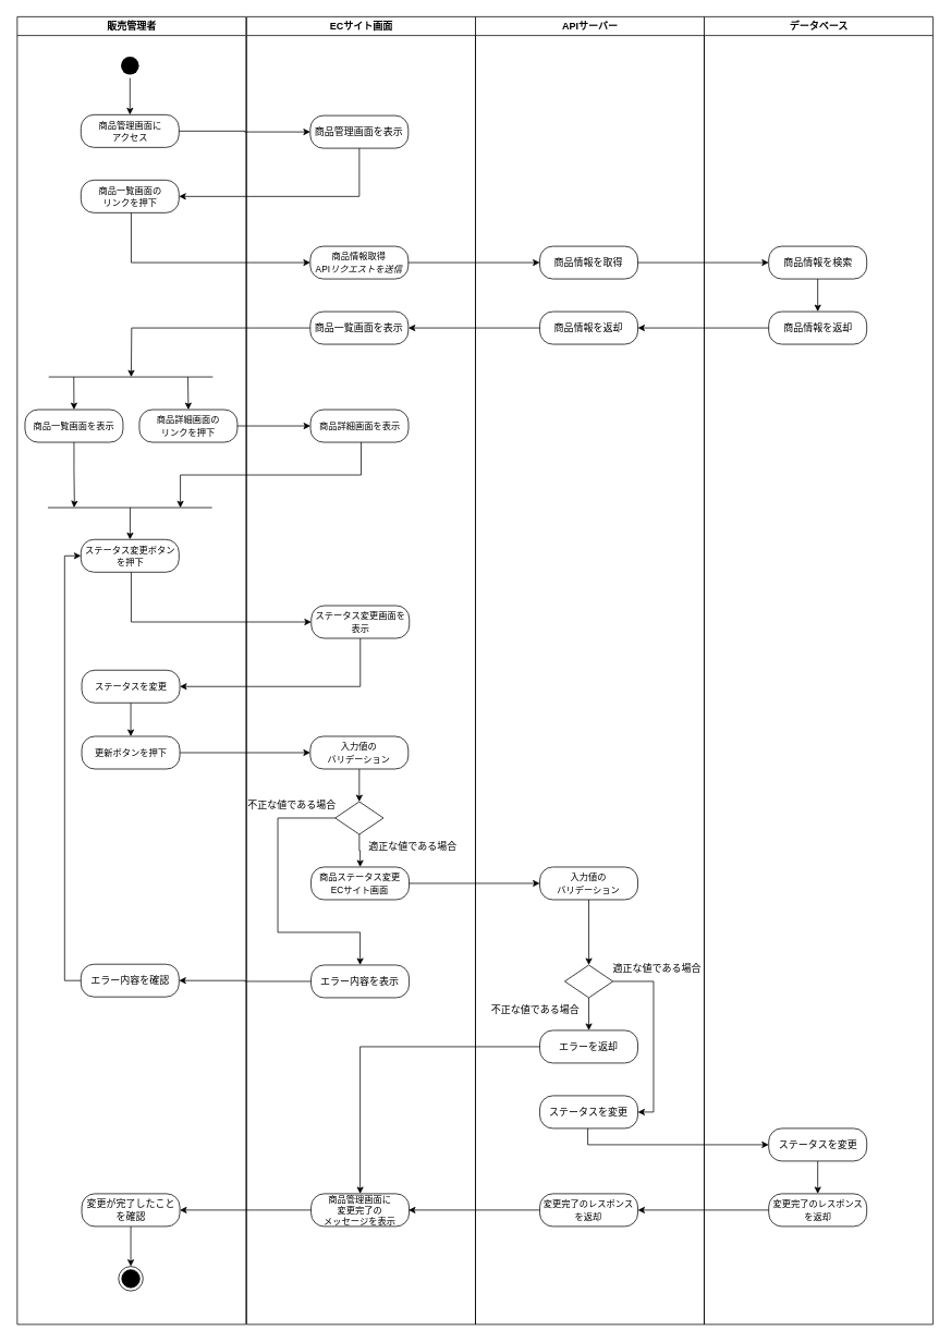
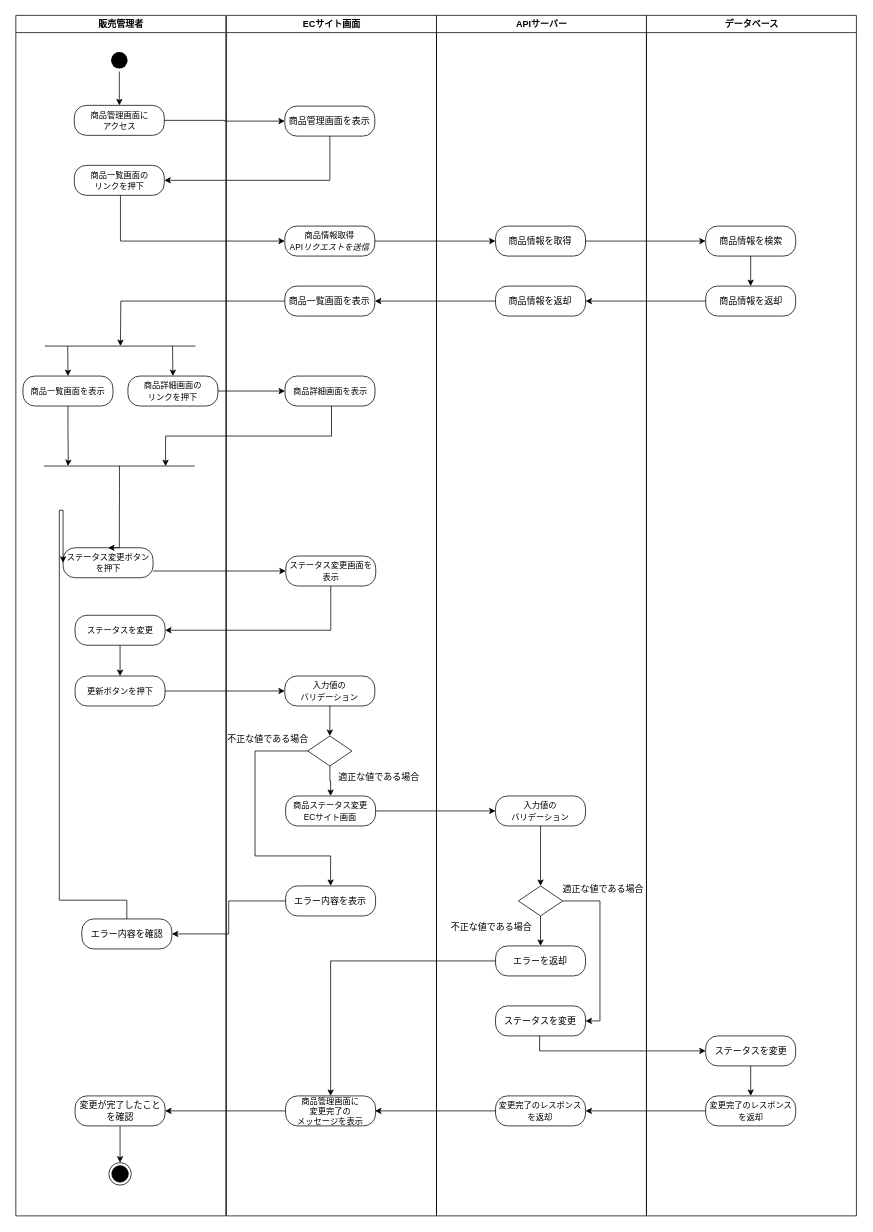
- <mxCell id="7" value="&lt;span style=&quot;font-size: 11px;&quot;&gt;ステータス変更ボタンを押下&lt;/span&gt;" style="rounded=1;whiteSpace=wrap;html=1;arcSize=40;" vertex="1" parent="2"><mxGeometry x="78" y="640" width="120" height="40" as="geometry" /></mxCell>
+ <mxCell id="7" value="&lt;span style=&quot;font-size: 11px;&quot;&gt;ステータス変更ボタンを押下&lt;/span&gt;" style="rounded=1;whiteSpace=wrap;html=1;arcSize=40;" vertex="1" parent="2"><mxGeometry x="63" y="710" width="120" height="40" as="geometry" /></mxCell>
- <mxCell id="9" value="&lt;font style=&quot;font-size: 12px;&quot;&gt;エラー内容を確認&lt;/font&gt;" style="rounded=1;whiteSpace=wrap;html=1;arcSize=40;" vertex="1" parent="2"><mxGeometry x="78" y="1160" width="120" height="40" as="geometry" /></mxCell>
+ <mxCell id="9" value="&lt;font style=&quot;font-size: 12px;&quot;&gt;エラー内容を確認&lt;/font&gt;" style="rounded=1;whiteSpace=wrap;html=1;arcSize=40;" vertex="1" parent="2"><mxGeometry x="88" y="1205" width="120" height="40" as="geometry" /></mxCell>
